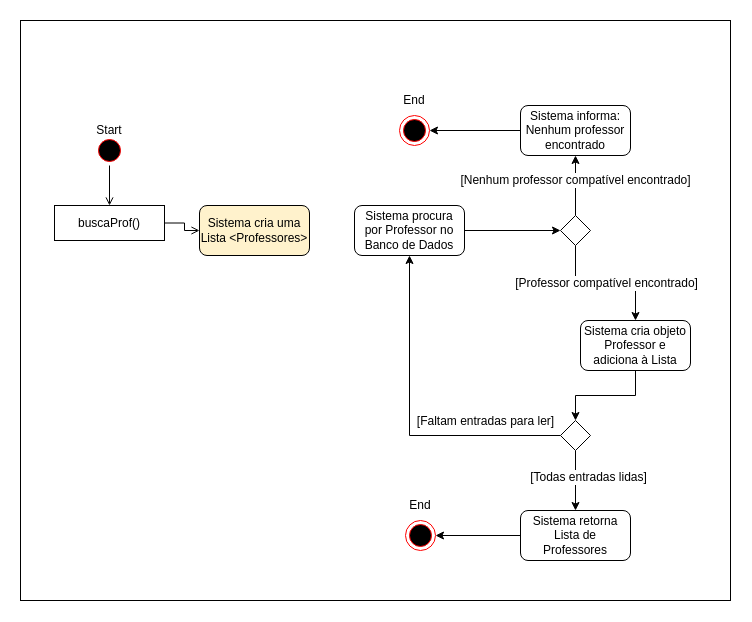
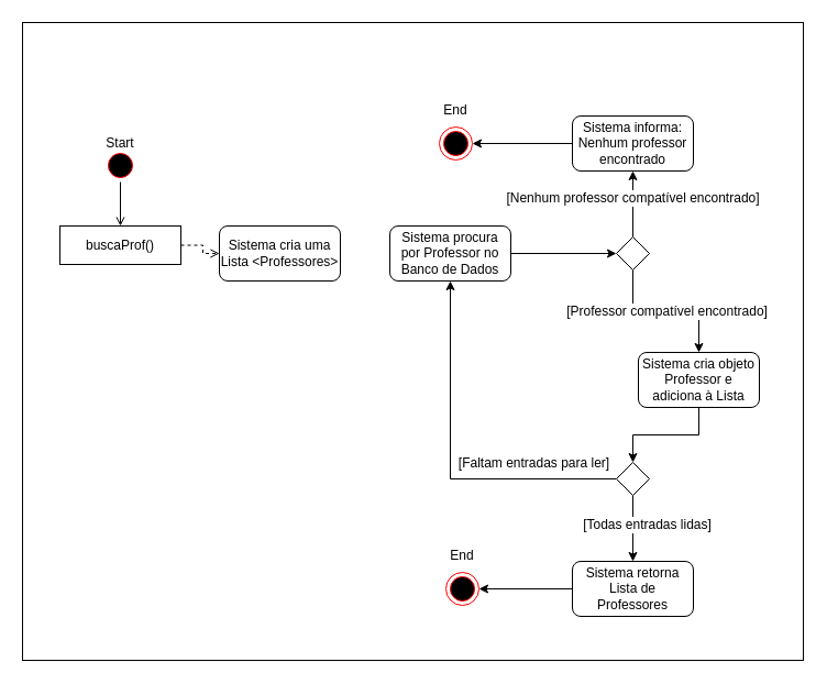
- <mxCell id="7" style="edgeStyle=orthogonalEdgeStyle;rounded=0;orthogonalLoop=1;jettySize=auto;html=1;fontSize=9;endArrow=open;endFill=0;" parent="3" source="8" target="9" edge="1"><mxGeometry relative="1" as="geometry" /></mxCell>
+ <mxCell id="7" style="edgeStyle=orthogonalEdgeStyle;rounded=0;orthogonalLoop=1;jettySize=auto;html=1;fontSize=9;endArrow=open;endFill=0;dashed=1;" parent="3" source="8" target="9" edge="1"><mxGeometry relative="1" as="geometry" /></mxCell>
- <mxCell id="9" value="Sistema cria uma Lista &amp;lt;Professores&amp;gt;" style="rounded=1;whiteSpace=wrap;html=1;fillColor=#fff2cc;" parent="3" vertex="1"><mxGeometry x="199" y="205" width="110" height="50" as="geometry" /></mxCell>
+ <mxCell id="9" value="Sistema cria uma Lista &amp;lt;Professores&amp;gt;" style="rounded=1;whiteSpace=wrap;html=1;" parent="3" vertex="1"><mxGeometry x="199" y="205" width="110" height="50" as="geometry" /></mxCell>
